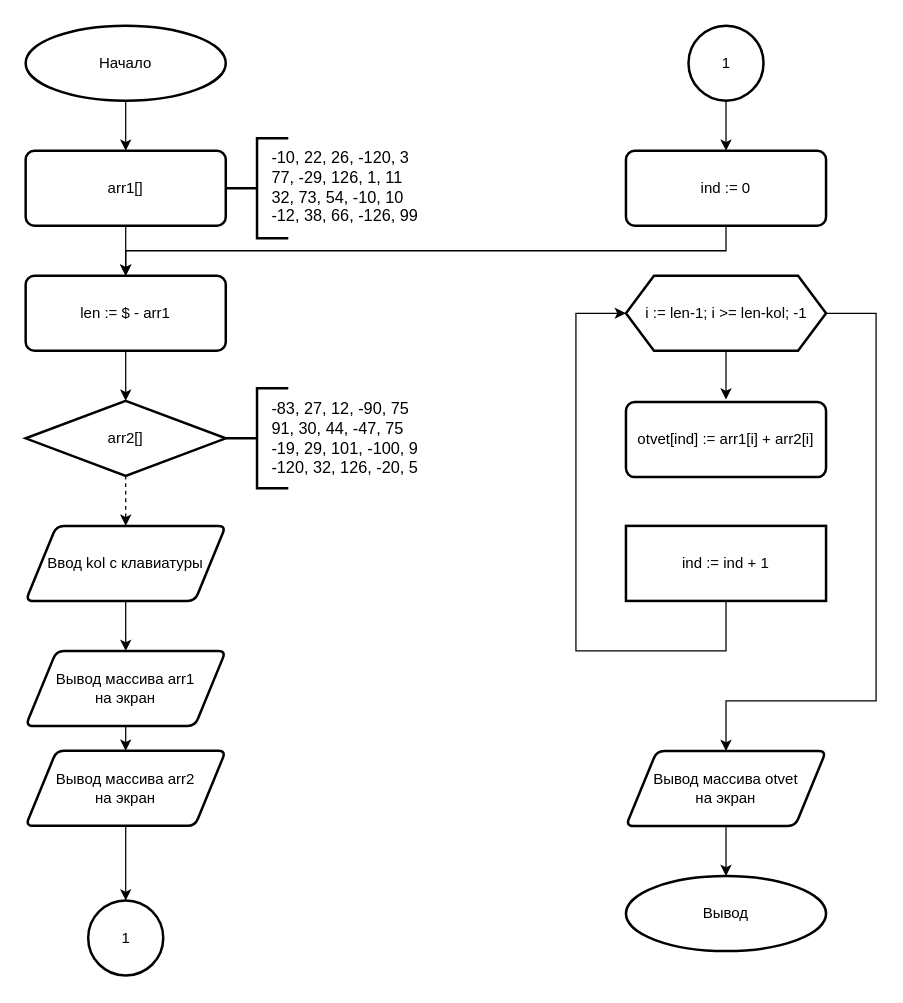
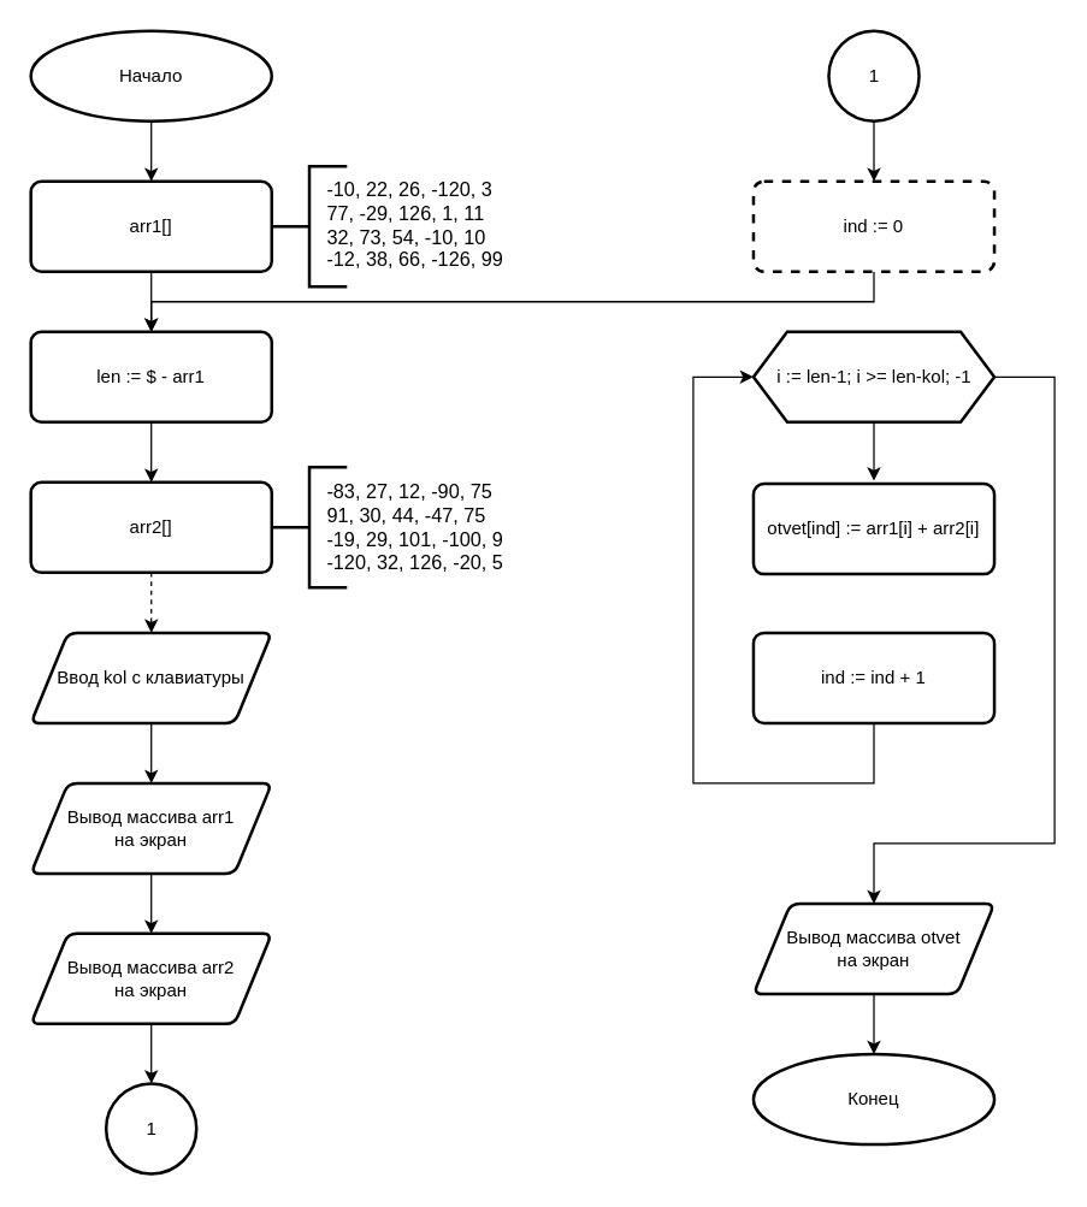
- <mxCell id="31" value="ind := 0" style="rounded=1;whiteSpace=wrap;html=1;absoluteArcSize=1;arcSize=14;strokeWidth=2;" parent="1" vertex="1"><mxGeometry x="500" y="120" width="160" height="60" as="geometry" /></mxCell>
+ <mxCell id="31" value="ind := 0" style="rounded=1;whiteSpace=wrap;html=1;absoluteArcSize=1;arcSize=14;strokeWidth=2;dashed=1;" parent="1" vertex="1"><mxGeometry x="500" y="120" width="160" height="60" as="geometry" /></mxCell>
- <mxCell id="9" value="arr2[]" style="rhombus;whiteSpace=wrap;html=1;absoluteArcSize=1;arcSize=14;strokeWidth=2;" parent="1" vertex="1"><mxGeometry x="20" y="320" width="160" height="60" as="geometry" /></mxCell>
+ <mxCell id="9" value="arr2[]" style="rounded=1;whiteSpace=wrap;html=1;absoluteArcSize=1;arcSize=14;strokeWidth=2;" parent="1" vertex="1"><mxGeometry x="20" y="320" width="160" height="60" as="geometry" /></mxCell>
- <mxCell id="33" value="ind := ind + 1" style="whiteSpace=wrap;html=1;absoluteArcSize=1;arcSize=14;strokeWidth=2;rounded=0;" parent="1" vertex="1"><mxGeometry x="500" y="420" width="160" height="60" as="geometry" /></mxCell>
+ <mxCell id="33" value="ind := ind + 1" style="rounded=1;whiteSpace=wrap;html=1;absoluteArcSize=1;arcSize=14;strokeWidth=2;" parent="1" vertex="1"><mxGeometry x="500" y="420" width="160" height="60" as="geometry" /></mxCell>
- <mxCell id="19" value="Вывод массива arr2&lt;br&gt;на экран" style="shape=parallelogram;html=1;strokeWidth=2;perimeter=parallelogramPerimeter;whiteSpace=wrap;rounded=1;arcSize=12;size=0.154;" parent="1" vertex="1"><mxGeometry x="20" y="599.857" width="160" height="60" as="geometry" /></mxCell>
+ <mxCell id="19" value="Вывод массива arr2&lt;br&gt;на экран" style="shape=parallelogram;html=1;strokeWidth=2;perimeter=parallelogramPerimeter;whiteSpace=wrap;rounded=1;arcSize=12;size=0.154;" parent="1" vertex="1"><mxGeometry x="20" y="619.857" width="160" height="60" as="geometry" /></mxCell>
- <mxCell id="26" value="Вывод" style="strokeWidth=2;html=1;shape=mxgraph.flowchart.start_1;whiteSpace=wrap;" parent="1" vertex="1"><mxGeometry x="500" y="700" width="160" height="60" as="geometry" /></mxCell>
+ <mxCell id="26" value="Конец" style="strokeWidth=2;html=1;shape=mxgraph.flowchart.start_1;whiteSpace=wrap;" parent="1" vertex="1"><mxGeometry x="500" y="700" width="160" height="60" as="geometry" /></mxCell>
